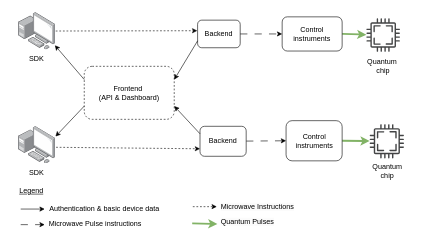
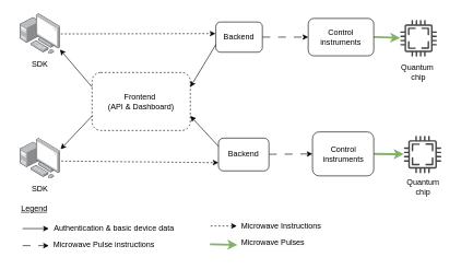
- <mxCell id="33" value="&lt;span style=&quot;color: rgb(0, 0, 0); font-family: Helvetica; font-size: 12px; font-style: normal; font-variant-ligatures: normal; font-variant-caps: normal; font-weight: 400; letter-spacing: normal; orphans: 2; text-align: center; text-indent: 0px; text-transform: none; widows: 2; word-spacing: 0px; -webkit-text-stroke-width: 0px; white-space: nowrap; background-color: rgb(251, 251, 251); text-decoration-thickness: initial; text-decoration-style: initial; text-decoration-color: initial; display: inline !important; float: none;&quot;&gt;Quantum Pulses&lt;/span&gt;" style="text;whiteSpace=wrap;html=1;" vertex="1" parent="1"><mxGeometry x="366" y="356" width="160" height="32" as="geometry" /></mxCell>
+ <mxCell id="33" value="&lt;span style=&quot;color: rgb(0, 0, 0); font-family: Helvetica; font-size: 12px; font-style: normal; font-variant-ligatures: normal; font-variant-caps: normal; font-weight: 400; letter-spacing: normal; orphans: 2; text-align: center; text-indent: 0px; text-transform: none; widows: 2; word-spacing: 0px; -webkit-text-stroke-width: 0px; white-space: nowrap; background-color: rgb(251, 251, 251); text-decoration-thickness: initial; text-decoration-style: initial; text-decoration-color: initial; display: inline !important; float: none;&quot;&gt;Microwave Pulses&lt;/span&gt;" style="text;whiteSpace=wrap;html=1;" vertex="1" parent="1"><mxGeometry x="366" y="356" width="160" height="32" as="geometry" /></mxCell>
